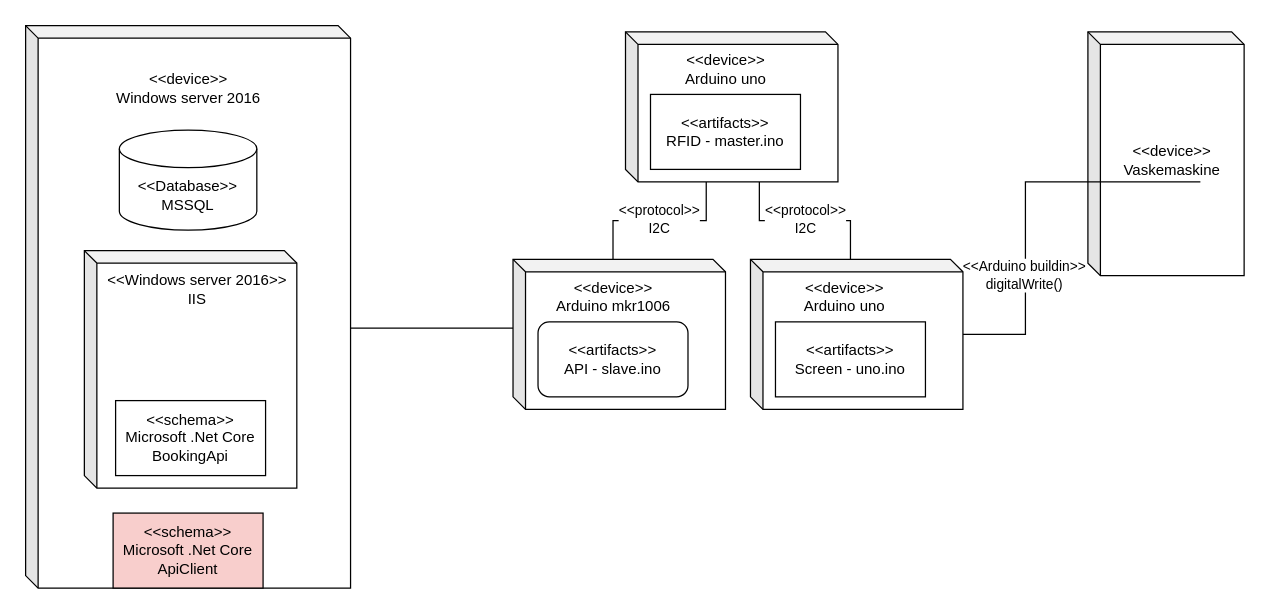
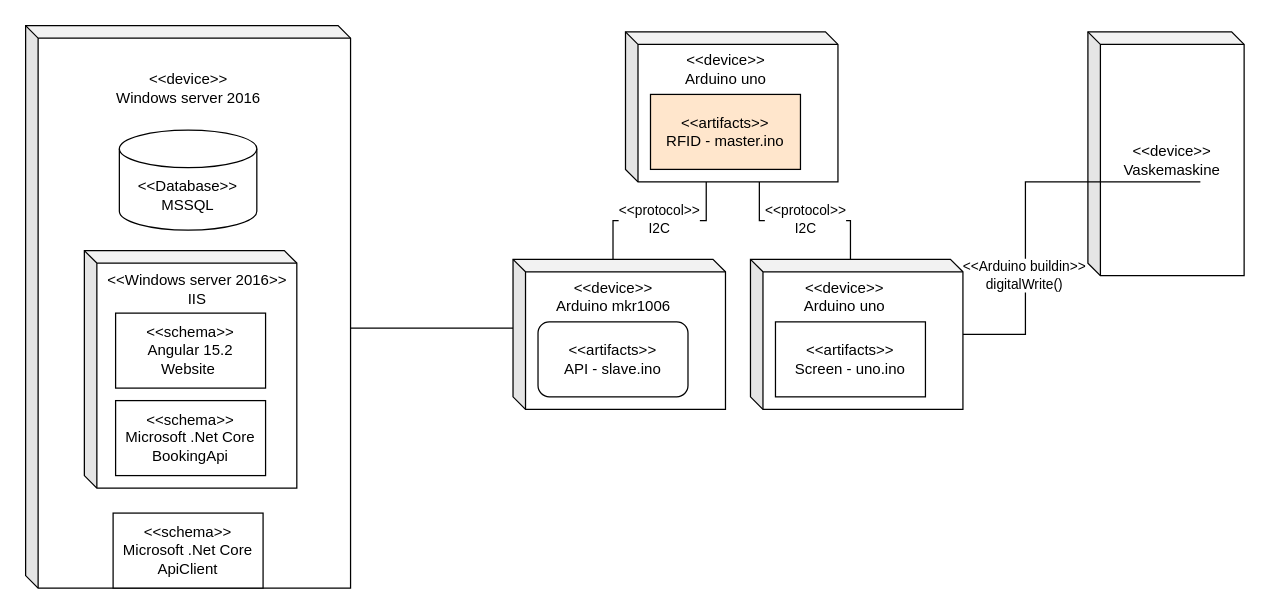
- <mxCell id="21" value="&amp;lt;&amp;lt;artifacts&amp;gt;&amp;gt;&lt;br&gt;RFID - master.ino" style="rounded=0;whiteSpace=wrap;html=1;" parent="1" vertex="1"><mxGeometry x="520" y="75" width="120" height="60" as="geometry" /></mxCell>
+ <mxCell id="21" value="&amp;lt;&amp;lt;artifacts&amp;gt;&amp;gt;&lt;br&gt;RFID - master.ino" style="rounded=0;whiteSpace=wrap;html=1;fillColor=#ffe6cc;" parent="1" vertex="1"><mxGeometry x="520" y="75" width="120" height="60" as="geometry" /></mxCell>
+ <mxCell id="7" value="&amp;lt;&amp;lt;schema&amp;gt;&amp;gt;&lt;br&gt;Angular 15.2&lt;br&gt;Website&amp;nbsp;" style="rounded=0;whiteSpace=wrap;html=1;" parent="1" vertex="1"><mxGeometry x="92" y="250" width="120" height="60" as="geometry" /></mxCell>
- <mxCell id="25" value="&amp;lt;&amp;lt;schema&amp;gt;&amp;gt;&lt;br&gt;Microsoft .Net Core&lt;br&gt;ApiClient" style="rounded=0;whiteSpace=wrap;html=1;fillColor=#f8cecc;" parent="1" vertex="1"><mxGeometry x="90" y="410" width="120" height="60" as="geometry" /></mxCell>
+ <mxCell id="25" value="&amp;lt;&amp;lt;schema&amp;gt;&amp;gt;&lt;br&gt;Microsoft .Net Core&lt;br&gt;ApiClient" style="rounded=0;whiteSpace=wrap;html=1;" parent="1" vertex="1"><mxGeometry x="90" y="410" width="120" height="60" as="geometry" /></mxCell>
